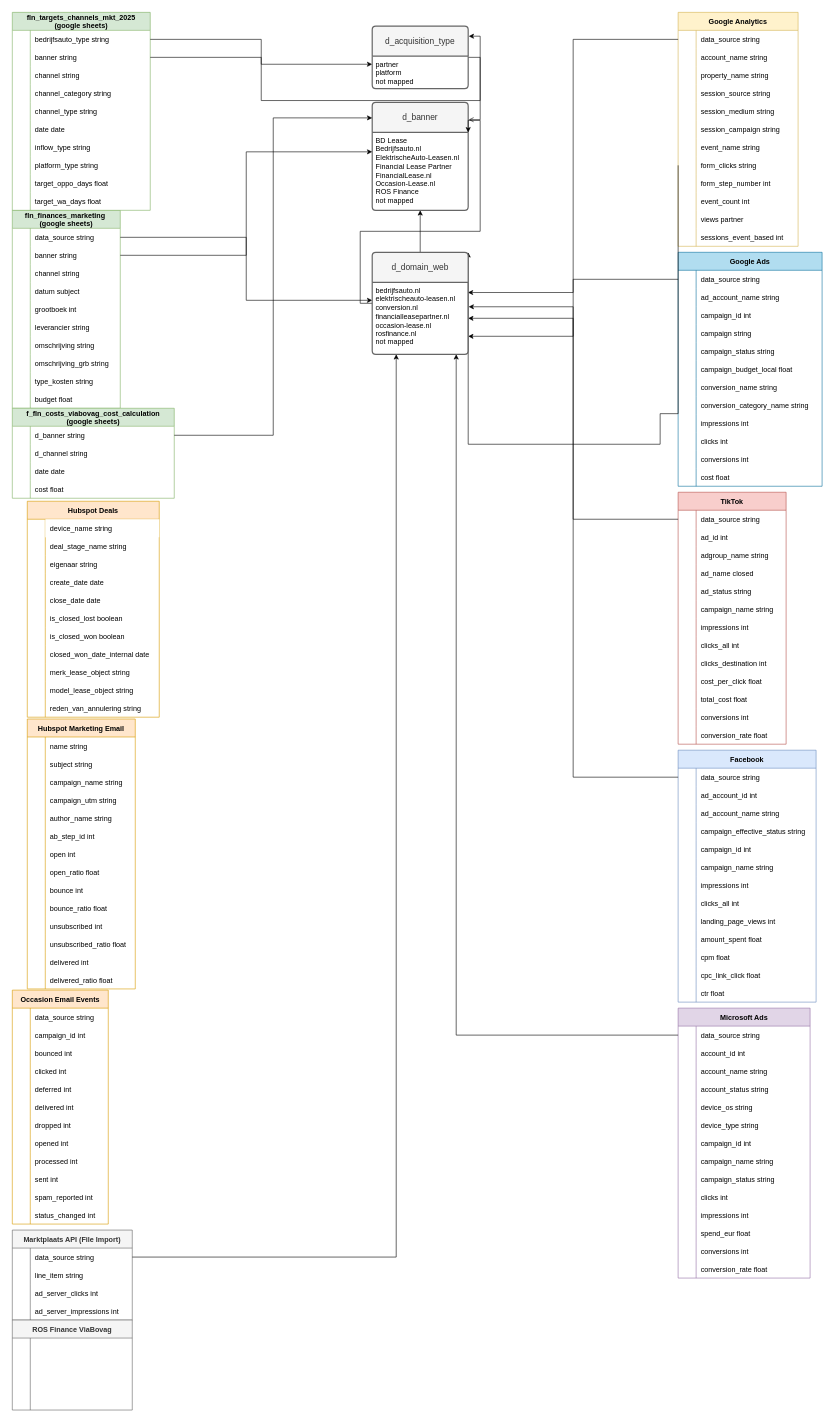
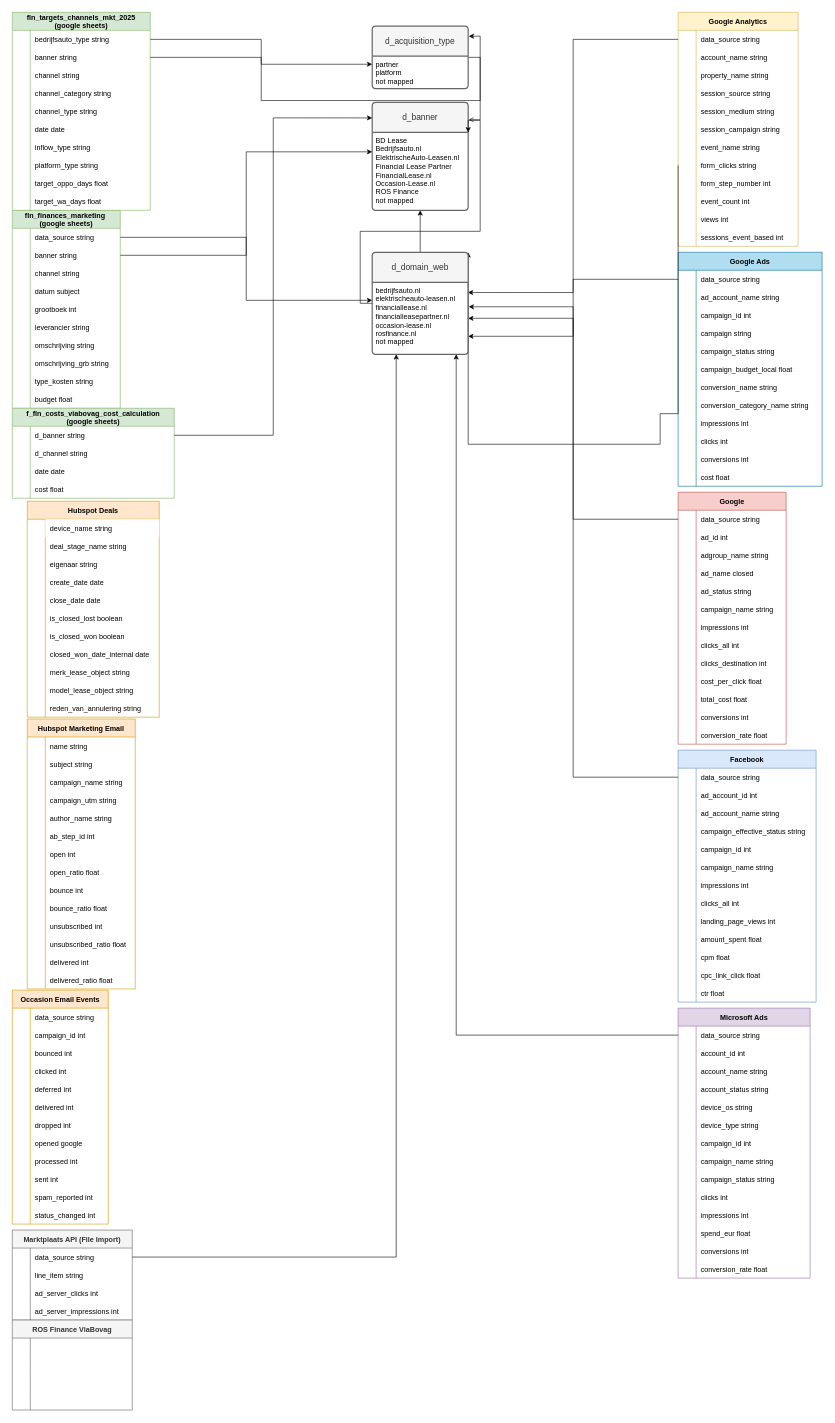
- <mxCell id="116" value="views partner" style="shape=partialRectangle;overflow=hidden;connectable=0;fillColor=none;align=left;strokeColor=inherit;top=0;left=0;bottom=0;right=0;spacingLeft=6;" vertex="1" parent="114"><mxGeometry x="30" width="170" height="30" as="geometry"><mxRectangle width="170" height="30" as="alternateBounds" /></mxGeometry></mxCell>
+ <mxCell id="116" value="views int" style="shape=partialRectangle;overflow=hidden;connectable=0;fillColor=none;align=left;strokeColor=inherit;top=0;left=0;bottom=0;right=0;spacingLeft=6;" vertex="1" parent="114"><mxGeometry x="30" width="170" height="30" as="geometry"><mxRectangle width="170" height="30" as="alternateBounds" /></mxGeometry></mxCell>
- <mxCell id="421" value="bedrijfsauto.nl&lt;div&gt;elektrischeauto-leasen.nl&lt;/div&gt;&lt;div&gt;conversion.nl&lt;/div&gt;&lt;div&gt;financialleasepartner.nl&lt;/div&gt;&lt;div&gt;occasion-lease.nl&lt;/div&gt;&lt;div&gt;rosfinance.nl&lt;/div&gt;&lt;div&gt;not mapped&lt;/div&gt;" style="align=left;strokeColor=none;fillColor=none;spacingLeft=4;spacingRight=4;fontSize=12;verticalAlign=top;resizable=0;rotatable=0;part=1;html=1;whiteSpace=wrap;" vertex="1" parent="420"><mxGeometry y="50" width="160" height="120" as="geometry" /></mxCell>
+ <mxCell id="421" value="bedrijfsauto.nl&lt;div&gt;elektrischeauto-leasen.nl&lt;/div&gt;&lt;div&gt;financiallease.nl&lt;/div&gt;&lt;div&gt;financialleasepartner.nl&lt;/div&gt;&lt;div&gt;occasion-lease.nl&lt;/div&gt;&lt;div&gt;rosfinance.nl&lt;/div&gt;&lt;div&gt;not mapped&lt;/div&gt;" style="align=left;strokeColor=none;fillColor=none;spacingLeft=4;spacingRight=4;fontSize=12;verticalAlign=top;resizable=0;rotatable=0;part=1;html=1;whiteSpace=wrap;" vertex="1" parent="420"><mxGeometry y="50" width="160" height="120" as="geometry" /></mxCell>
- <mxCell id="124" value="TikTok" style="shape=table;startSize=30;container=1;collapsible=1;childLayout=tableLayout;fixedRows=1;rowLines=0;fontStyle=1;align=center;resizeLast=1;fillColor=#f8cecc;strokeColor=#b85450;" vertex="1" parent="1"><mxGeometry x="1130" y="820" width="180" height="420" as="geometry" /></mxCell>
+ <mxCell id="124" value="Google" style="shape=table;startSize=30;container=1;collapsible=1;childLayout=tableLayout;fixedRows=1;rowLines=0;fontStyle=1;align=center;resizeLast=1;fillColor=#f8cecc;strokeColor=#b85450;" vertex="1" parent="1"><mxGeometry x="1130" y="820" width="180" height="420" as="geometry" /></mxCell>
- <mxCell id="360" value="opened int" style="shape=partialRectangle;overflow=hidden;connectable=0;fillColor=none;align=left;strokeColor=inherit;top=0;left=0;bottom=0;right=0;spacingLeft=6;" vertex="1" parent="358"><mxGeometry x="30" width="130" height="30" as="geometry"><mxRectangle width="130" height="30" as="alternateBounds" /></mxGeometry></mxCell>
+ <mxCell id="360" value="opened google" style="shape=partialRectangle;overflow=hidden;connectable=0;fillColor=none;align=left;strokeColor=inherit;top=0;left=0;bottom=0;right=0;spacingLeft=6;" vertex="1" parent="358"><mxGeometry x="30" width="130" height="30" as="geometry"><mxRectangle width="130" height="30" as="alternateBounds" /></mxGeometry></mxCell>
